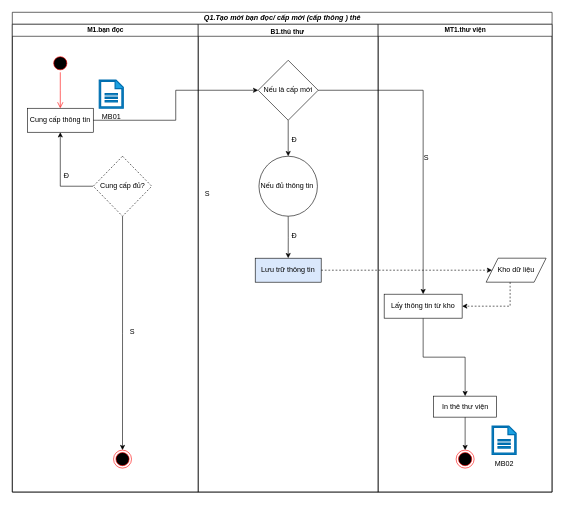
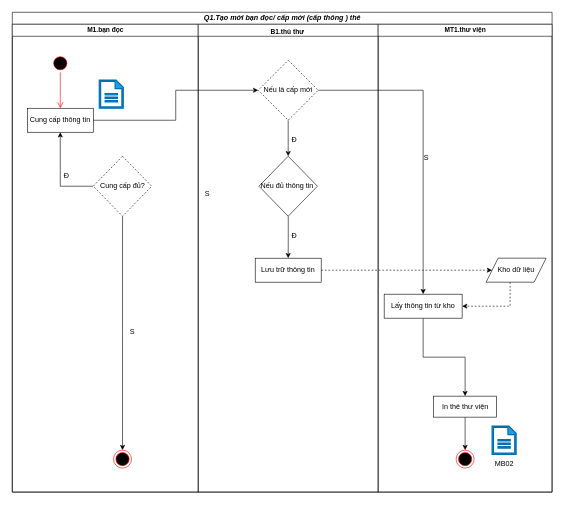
- <mxCell id="15" value="Nếu là cấp mới" style="rhombus;whiteSpace=wrap;html=1;" parent="13" vertex="1"><mxGeometry x="100" y="60" width="100" height="100" as="geometry" /></mxCell>
+ <mxCell id="15" value="Nếu là cấp mới" style="rhombus;whiteSpace=wrap;html=1;dashed=1;" parent="13" vertex="1"><mxGeometry x="100" y="60" width="100" height="100" as="geometry" /></mxCell>
- <mxCell id="8" value="MB01" style="text;html=1;align=center;verticalAlign=middle;resizable=0;points=[];autosize=1;strokeColor=none;fillColor=none;" parent="3" vertex="1"><mxGeometry x="140" y="140" width="50" height="30" as="geometry" /></mxCell>
- <mxCell id="17" value="Nếu đủ thông tin&amp;nbsp;" style="ellipse;whiteSpace=wrap;html=1;" parent="13" vertex="1"><mxGeometry x="101.25" y="220" width="97.5" height="100" as="geometry" /></mxCell>
+ <mxCell id="17" value="Nếu đủ thông tin&amp;nbsp;" style="rhombus;whiteSpace=wrap;html=1;" parent="13" vertex="1"><mxGeometry x="101.25" y="220" width="97.5" height="100" as="geometry" /></mxCell>
- <mxCell id="18" value="Lưu trữ thông tin" style="rounded=0;whiteSpace=wrap;html=1;fillColor=#dae8fc;" parent="13" vertex="1"><mxGeometry x="95" y="390" width="110" height="40" as="geometry" /></mxCell>
+ <mxCell id="18" value="Lưu trữ thông tin" style="rounded=0;whiteSpace=wrap;html=1;" parent="13" vertex="1"><mxGeometry x="95" y="390" width="110" height="40" as="geometry" /></mxCell>
